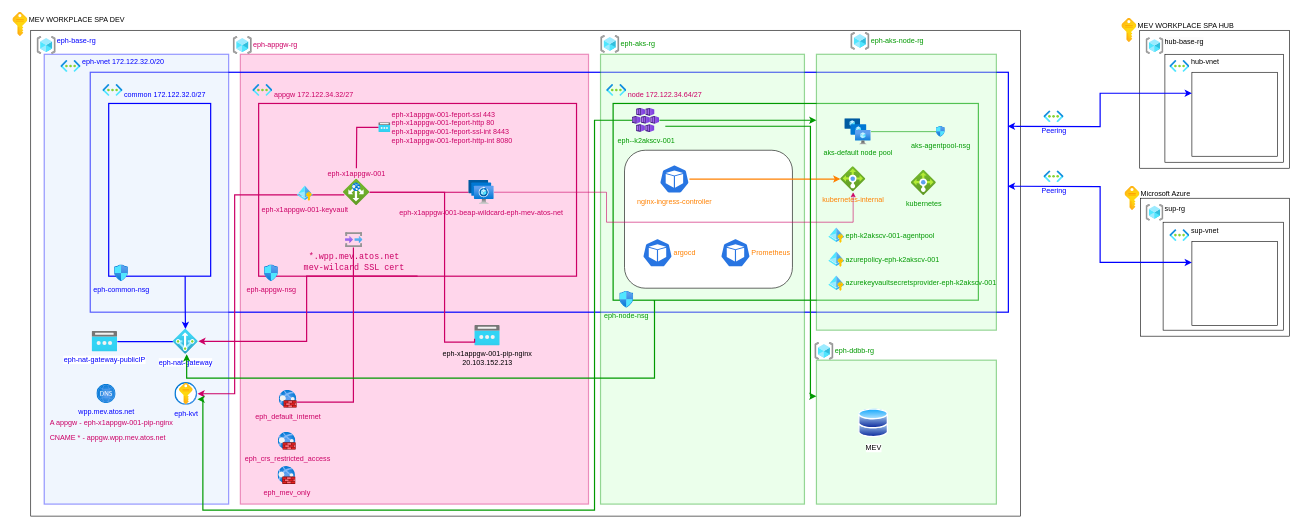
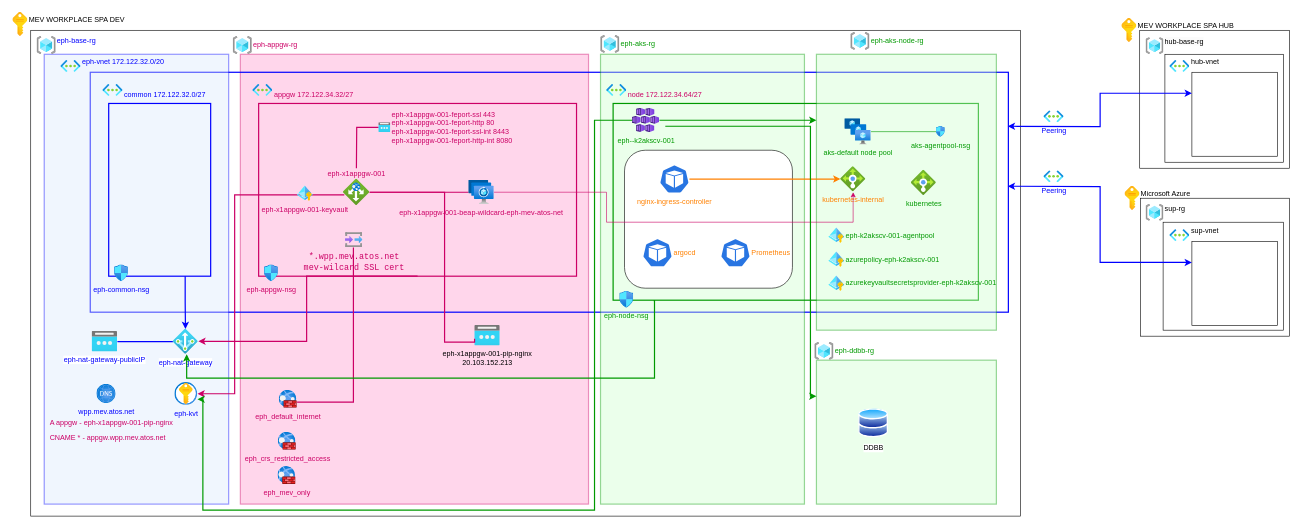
- <mxCell id="90" value="MEV" style="image;aspect=fixed;perimeter=ellipsePerimeter;html=1;align=center;shadow=0;dashed=0;spacingTop=3;image=img/lib/active_directory/databases.svg;" vertex="1" parent="1"><mxGeometry x="1430" y="680.5" width="50" height="49" as="geometry" /></mxCell>
+ <mxCell id="90" value="DDBB" style="image;aspect=fixed;perimeter=ellipsePerimeter;html=1;align=center;shadow=0;dashed=0;spacingTop=3;image=img/lib/active_directory/databases.svg;" vertex="1" parent="1"><mxGeometry x="1430" y="680.5" width="50" height="49" as="geometry" /></mxCell>
